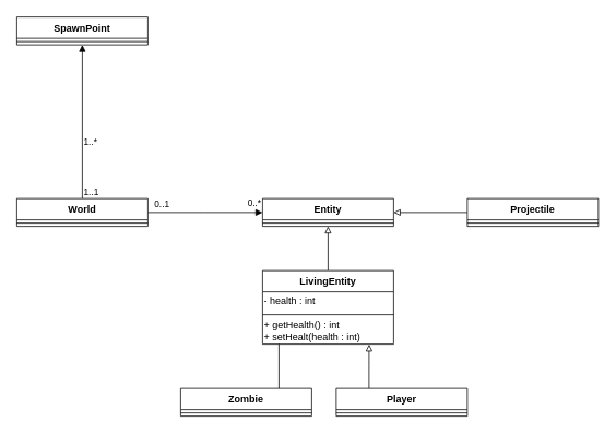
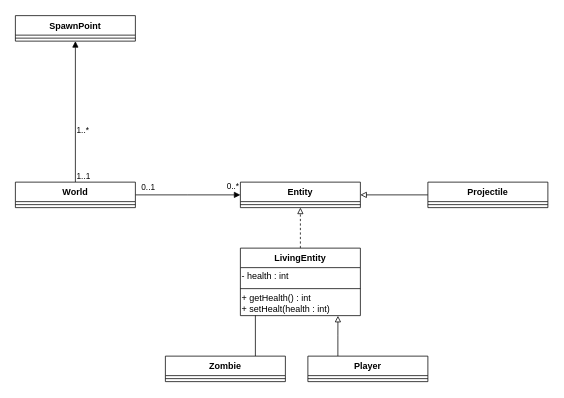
- <mxCell id="23" style="edgeStyle=orthogonalEdgeStyle;rounded=0;orthogonalLoop=1;jettySize=auto;html=1;exitX=0.5;exitY=0;exitDx=0;exitDy=0;entryX=0.5;entryY=1;entryDx=0;entryDy=0;startArrow=none;startFill=0;endArrow=block;endFill=0;" edge="1" parent="1" source="24" target="8"><mxGeometry relative="1" as="geometry" /></mxCell>
+ <mxCell id="23" style="edgeStyle=orthogonalEdgeStyle;rounded=0;orthogonalLoop=1;jettySize=auto;html=1;exitX=0.5;exitY=0;exitDx=0;exitDy=0;entryX=0.5;entryY=1;entryDx=0;entryDy=0;startArrow=none;startFill=0;endArrow=block;endFill=0;dashed=1;" edge="1" parent="1" source="24" target="8"><mxGeometry relative="1" as="geometry" /></mxCell>
